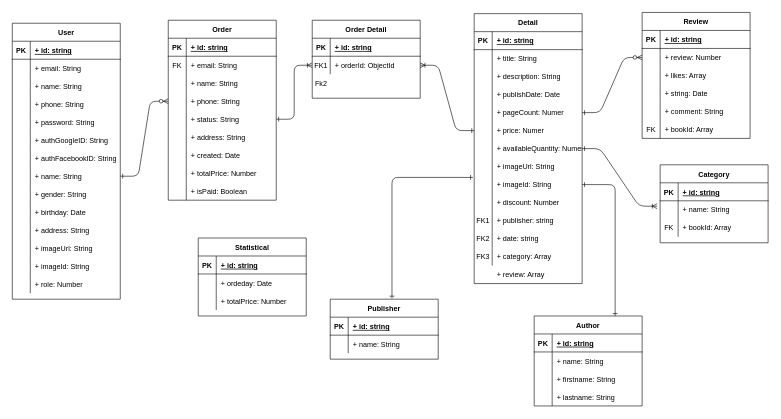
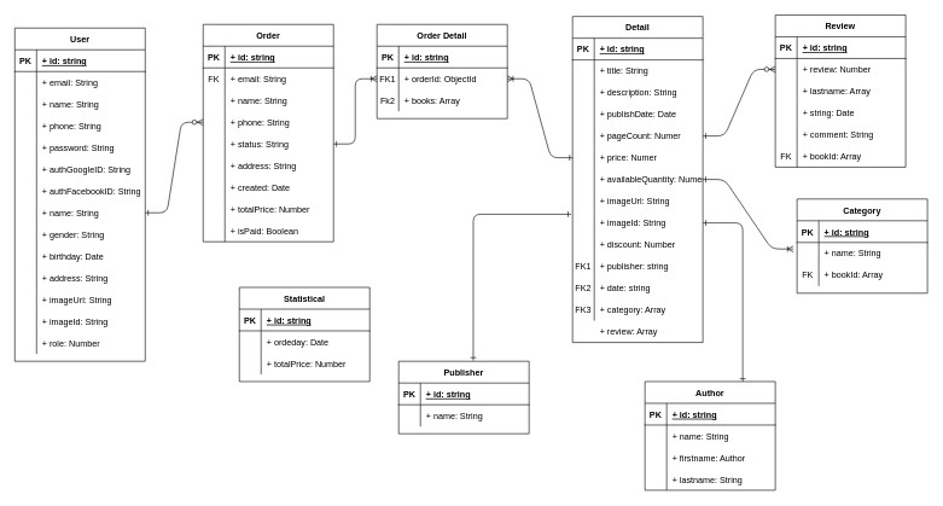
- <mxCell id="92" value="+ likes: Array" style="shape=partialRectangle;connectable=0;fillColor=none;top=0;left=0;bottom=0;right=0;align=left;spacingLeft=6;overflow=hidden;" vertex="1" parent="90"><mxGeometry x="30" width="150" height="30" as="geometry" /></mxCell>
+ <mxCell id="92" value="+ lastname: Array" style="shape=partialRectangle;connectable=0;fillColor=none;top=0;left=0;bottom=0;right=0;align=left;spacingLeft=6;overflow=hidden;" vertex="1" parent="90"><mxGeometry x="30" width="150" height="30" as="geometry" /></mxCell>
+ <mxCell id="82" value="+ books: Array" style="shape=partialRectangle;connectable=0;fillColor=none;top=0;left=0;bottom=0;right=0;align=left;spacingLeft=6;overflow=hidden;" vertex="1" parent="80"><mxGeometry x="30" width="150" height="30" as="geometry" /></mxCell>
- <mxCell id="153" value="+ firstname: String" style="shape=partialRectangle;connectable=0;fillColor=none;top=0;left=0;bottom=0;right=0;align=left;spacingLeft=6;overflow=hidden;" vertex="1" parent="151"><mxGeometry x="30" width="150" height="30" as="geometry" /></mxCell>
+ <mxCell id="153" value="+ firstname: Author" style="shape=partialRectangle;connectable=0;fillColor=none;top=0;left=0;bottom=0;right=0;align=left;spacingLeft=6;overflow=hidden;" vertex="1" parent="151"><mxGeometry x="30" width="150" height="30" as="geometry" /></mxCell>
